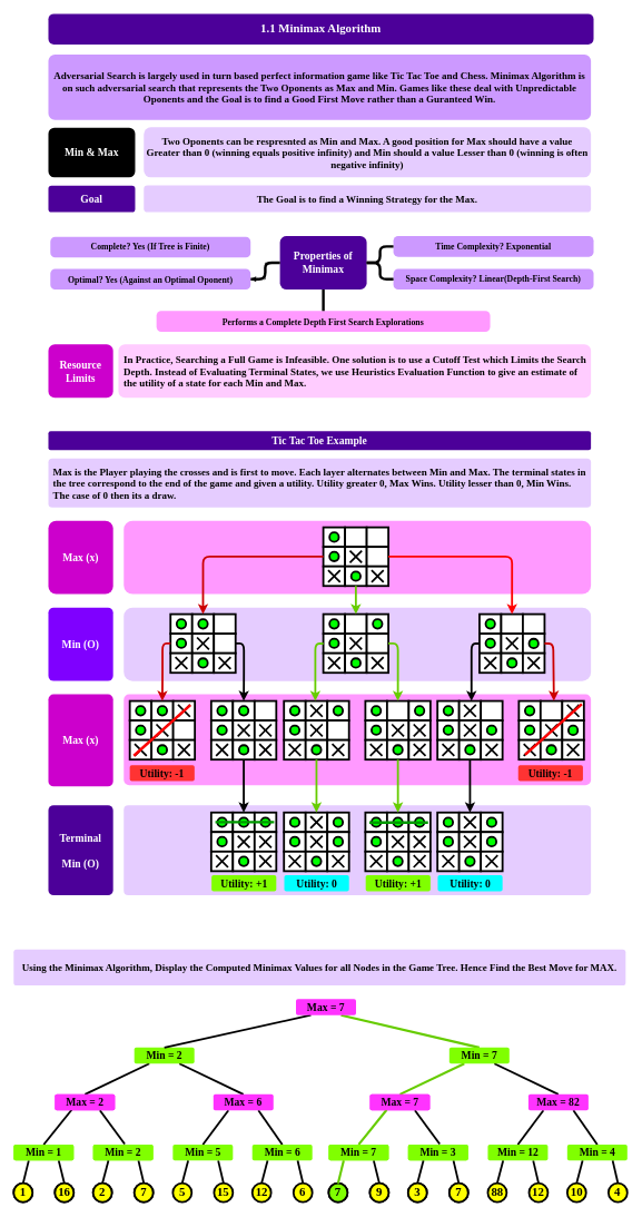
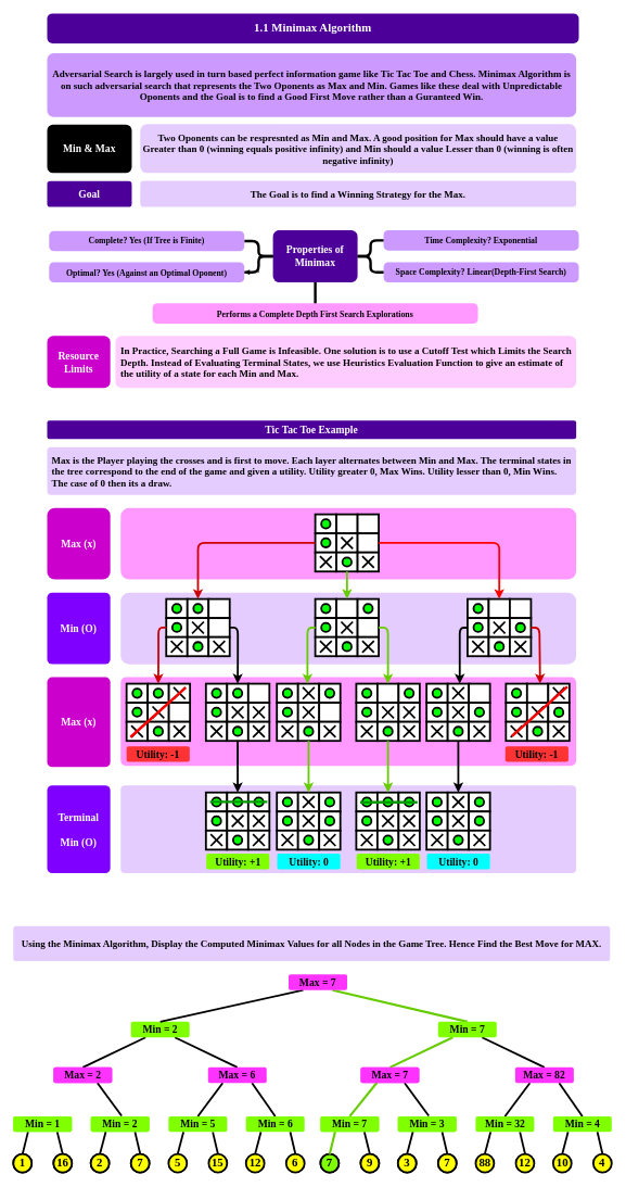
+ <mxCell id="12" style="edgeStyle=orthogonalEdgeStyle;rounded=1;orthogonalLoop=1;jettySize=auto;html=1;exitX=1;exitY=0.5;exitDx=0;exitDy=0;entryX=0;entryY=0.5;entryDx=0;entryDy=0;endArrow=none;endFill=0;curved=0;strokeWidth=4;endSize=8;" parent="1" source="13" target="11" edge="1"><mxGeometry relative="1" as="geometry" /></mxCell>
- <mxCell id="219" value="&lt;div&gt;&lt;b style=&quot;font-size: 16px; font-family: &amp;quot;Comic Sans MS&amp;quot;; background-color: initial;&quot;&gt;Terminal&lt;/b&gt;&lt;br&gt;&lt;/div&gt;&lt;div&gt;&lt;b style=&quot;font-size: 16px; font-family: &amp;quot;Comic Sans MS&amp;quot;; background-color: initial;&quot;&gt;&lt;br&gt;&lt;/b&gt;&lt;/div&gt;&lt;div&gt;&lt;font face=&quot;Comic Sans MS&quot;&gt;&lt;span style=&quot;font-size: 16px;&quot;&gt;&lt;b&gt;Min (O)&lt;/b&gt;&lt;/span&gt;&lt;/font&gt;&lt;/div&gt;" style="rounded=1;whiteSpace=wrap;html=1;fillColor=#4c0099;strokeColor=none;fontColor=#FFFFFF;arcSize=8;container=0;" vertex="1" parent="1"><mxGeometry x="72" y="1205.12" width="97" height="134.88" as="geometry" /></mxCell>
+ <mxCell id="219" value="&lt;div&gt;&lt;b style=&quot;font-size: 16px; font-family: &amp;quot;Comic Sans MS&amp;quot;; background-color: initial;&quot;&gt;Terminal&lt;/b&gt;&lt;br&gt;&lt;/div&gt;&lt;div&gt;&lt;b style=&quot;font-size: 16px; font-family: &amp;quot;Comic Sans MS&amp;quot;; background-color: initial;&quot;&gt;&lt;br&gt;&lt;/b&gt;&lt;/div&gt;&lt;div&gt;&lt;font face=&quot;Comic Sans MS&quot;&gt;&lt;span style=&quot;font-size: 16px;&quot;&gt;&lt;b&gt;Min (O)&lt;/b&gt;&lt;/span&gt;&lt;/font&gt;&lt;/div&gt;" style="rounded=1;whiteSpace=wrap;html=1;fillColor=#7F00FF;strokeColor=none;fontColor=#FFFFFF;arcSize=8;container=0;" vertex="1" parent="1"><mxGeometry x="72" y="1205.12" width="97" height="134.88" as="geometry" /></mxCell>
- <mxCell id="331" value="" style="endArrow=none;html=1;rounded=0;exitX=0.5;exitY=0;exitDx=0;exitDy=0;entryX=0.279;entryY=0.966;entryDx=0;entryDy=0;strokeWidth=3;strokeColor=#000000;entryPerimeter=0;" edge="1" parent="1" source="333" target="340"><mxGeometry width="50" height="50" relative="1" as="geometry"><mxPoint x="67.26" y="1713.2" as="sourcePoint" /><mxPoint x="105.26" y="1662.2" as="targetPoint" /></mxGeometry></mxCell>
- <mxCell id="371" value="&lt;font face=&quot;Comic Sans MS&quot;&gt;&lt;span style=&quot;font-size: 16px;&quot;&gt;&lt;b&gt;Min = 12&lt;/b&gt;&lt;/span&gt;&lt;/font&gt;" style="rounded=1;whiteSpace=wrap;html=1;fillColor=#80FF00;strokeColor=none;fontColor=#000000;arcSize=12;container=0;" vertex="1" parent="1"><mxGeometry x="730.5" y="1713.2" width="90" height="24" as="geometry" /></mxCell>
+ <mxCell id="371" value="&lt;font face=&quot;Comic Sans MS&quot;&gt;&lt;span style=&quot;font-size: 16px;&quot;&gt;&lt;b&gt;Min = 32&lt;/b&gt;&lt;/span&gt;&lt;/font&gt;" style="rounded=1;whiteSpace=wrap;html=1;fillColor=#80FF00;strokeColor=none;fontColor=#000000;arcSize=12;container=0;" vertex="1" parent="1"><mxGeometry x="730.5" y="1713.2" width="90" height="24" as="geometry" /></mxCell>
